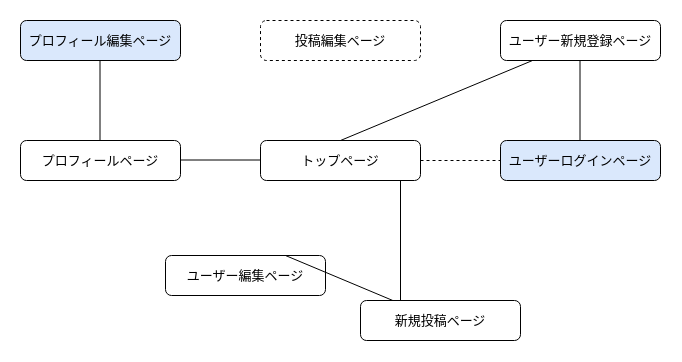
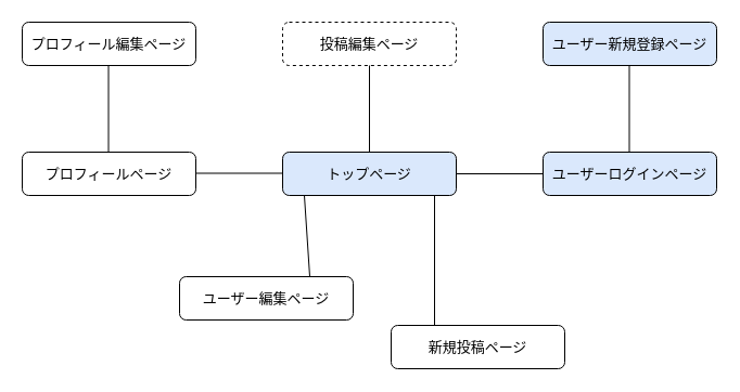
- <mxCell id="6" value="プロフィール編集ページ" style="rounded=1;whiteSpace=wrap;html=1;fontSize=13;fillColor=#dae8fc;" vertex="1" parent="1"><mxGeometry x="20" y="20" width="160" height="40" as="geometry" /></mxCell>
+ <mxCell id="6" value="プロフィール編集ページ" style="rounded=1;whiteSpace=wrap;html=1;fontSize=13;" vertex="1" parent="1"><mxGeometry x="20" y="20" width="160" height="40" as="geometry" /></mxCell>
- <mxCell id="9" value="ユーザー新規登録ページ" style="rounded=1;whiteSpace=wrap;html=1;fontSize=13;" vertex="1" parent="1"><mxGeometry x="500" y="20" width="160" height="40" as="geometry" /></mxCell>
+ <mxCell id="9" value="ユーザー新規登録ページ" style="rounded=1;whiteSpace=wrap;html=1;fontSize=13;fillColor=#dae8fc;" vertex="1" parent="1"><mxGeometry x="500" y="20" width="160" height="40" as="geometry" /></mxCell>
- <mxCell id="15" value="" style="endArrow=none;html=1;fontSize=13;exitX=0.5;exitY=0;exitDx=0;exitDy=0;" edge="1" parent="1" source="2" target="9"><mxGeometry width="50" height="50" relative="1" as="geometry"><mxPoint x="280" y="140" as="sourcePoint" /><mxPoint x="280" y="60" as="targetPoint" /></mxGeometry></mxCell>
+ <mxCell id="15" value="" style="endArrow=none;html=1;fontSize=13;exitX=0.5;exitY=0;exitDx=0;exitDy=0;entryX=0.5;entryY=1;entryDx=0;entryDy=0;" edge="1" parent="1" source="2" target="7"><mxGeometry width="50" height="50" relative="1" as="geometry"><mxPoint x="280" y="140" as="sourcePoint" /><mxPoint x="280" y="60" as="targetPoint" /></mxGeometry></mxCell>
- <mxCell id="2" value="トップページ" style="rounded=1;whiteSpace=wrap;html=1;fontSize=13;" vertex="1" parent="1"><mxGeometry x="260" y="140" width="160" height="40" as="geometry" /></mxCell>
+ <mxCell id="2" value="トップページ" style="rounded=1;whiteSpace=wrap;html=1;fontSize=13;fillColor=#dae8fc;" vertex="1" parent="1"><mxGeometry x="260" y="140" width="160" height="40" as="geometry" /></mxCell>
- <mxCell id="10" value="" style="endArrow=none;html=1;fontSize=13;entryX=0;entryY=0.5;entryDx=0;entryDy=0;exitX=1;exitY=0.5;exitDx=0;exitDy=0;dashed=1;" edge="1" parent="1" source="2" target="4"><mxGeometry width="50" height="50" relative="1" as="geometry"><mxPoint x="610" y="300" as="sourcePoint" /><mxPoint x="660" y="250" as="targetPoint" /></mxGeometry></mxCell>
+ <mxCell id="10" value="" style="endArrow=none;html=1;fontSize=13;entryX=0;entryY=0.5;entryDx=0;entryDy=0;exitX=1;exitY=0.5;exitDx=0;exitDy=0;" edge="1" parent="1" source="2" target="4"><mxGeometry width="50" height="50" relative="1" as="geometry"><mxPoint x="610" y="300" as="sourcePoint" /><mxPoint x="660" y="250" as="targetPoint" /></mxGeometry></mxCell>
- <mxCell id="11" value="" style="endArrow=none;html=1;fontSize=13;exitX=0.75;exitY=0;exitDx=0;exitDy=0;" edge="1" parent="1" source="8" target="5"><mxGeometry width="50" height="50" relative="1" as="geometry"><mxPoint x="280" y="290" as="sourcePoint" /><mxPoint x="339.5" y="180" as="targetPoint" /></mxGeometry></mxCell>
+ <mxCell id="11" value="" style="endArrow=none;html=1;fontSize=13;entryX=0.125;entryY=1;entryDx=0;entryDy=0;entryPerimeter=0;exitX=0.75;exitY=0;exitDx=0;exitDy=0;" edge="1" parent="1" source="8" target="2"><mxGeometry width="50" height="50" relative="1" as="geometry"><mxPoint x="280" y="290" as="sourcePoint" /><mxPoint x="339.5" y="180" as="targetPoint" /></mxGeometry></mxCell>
